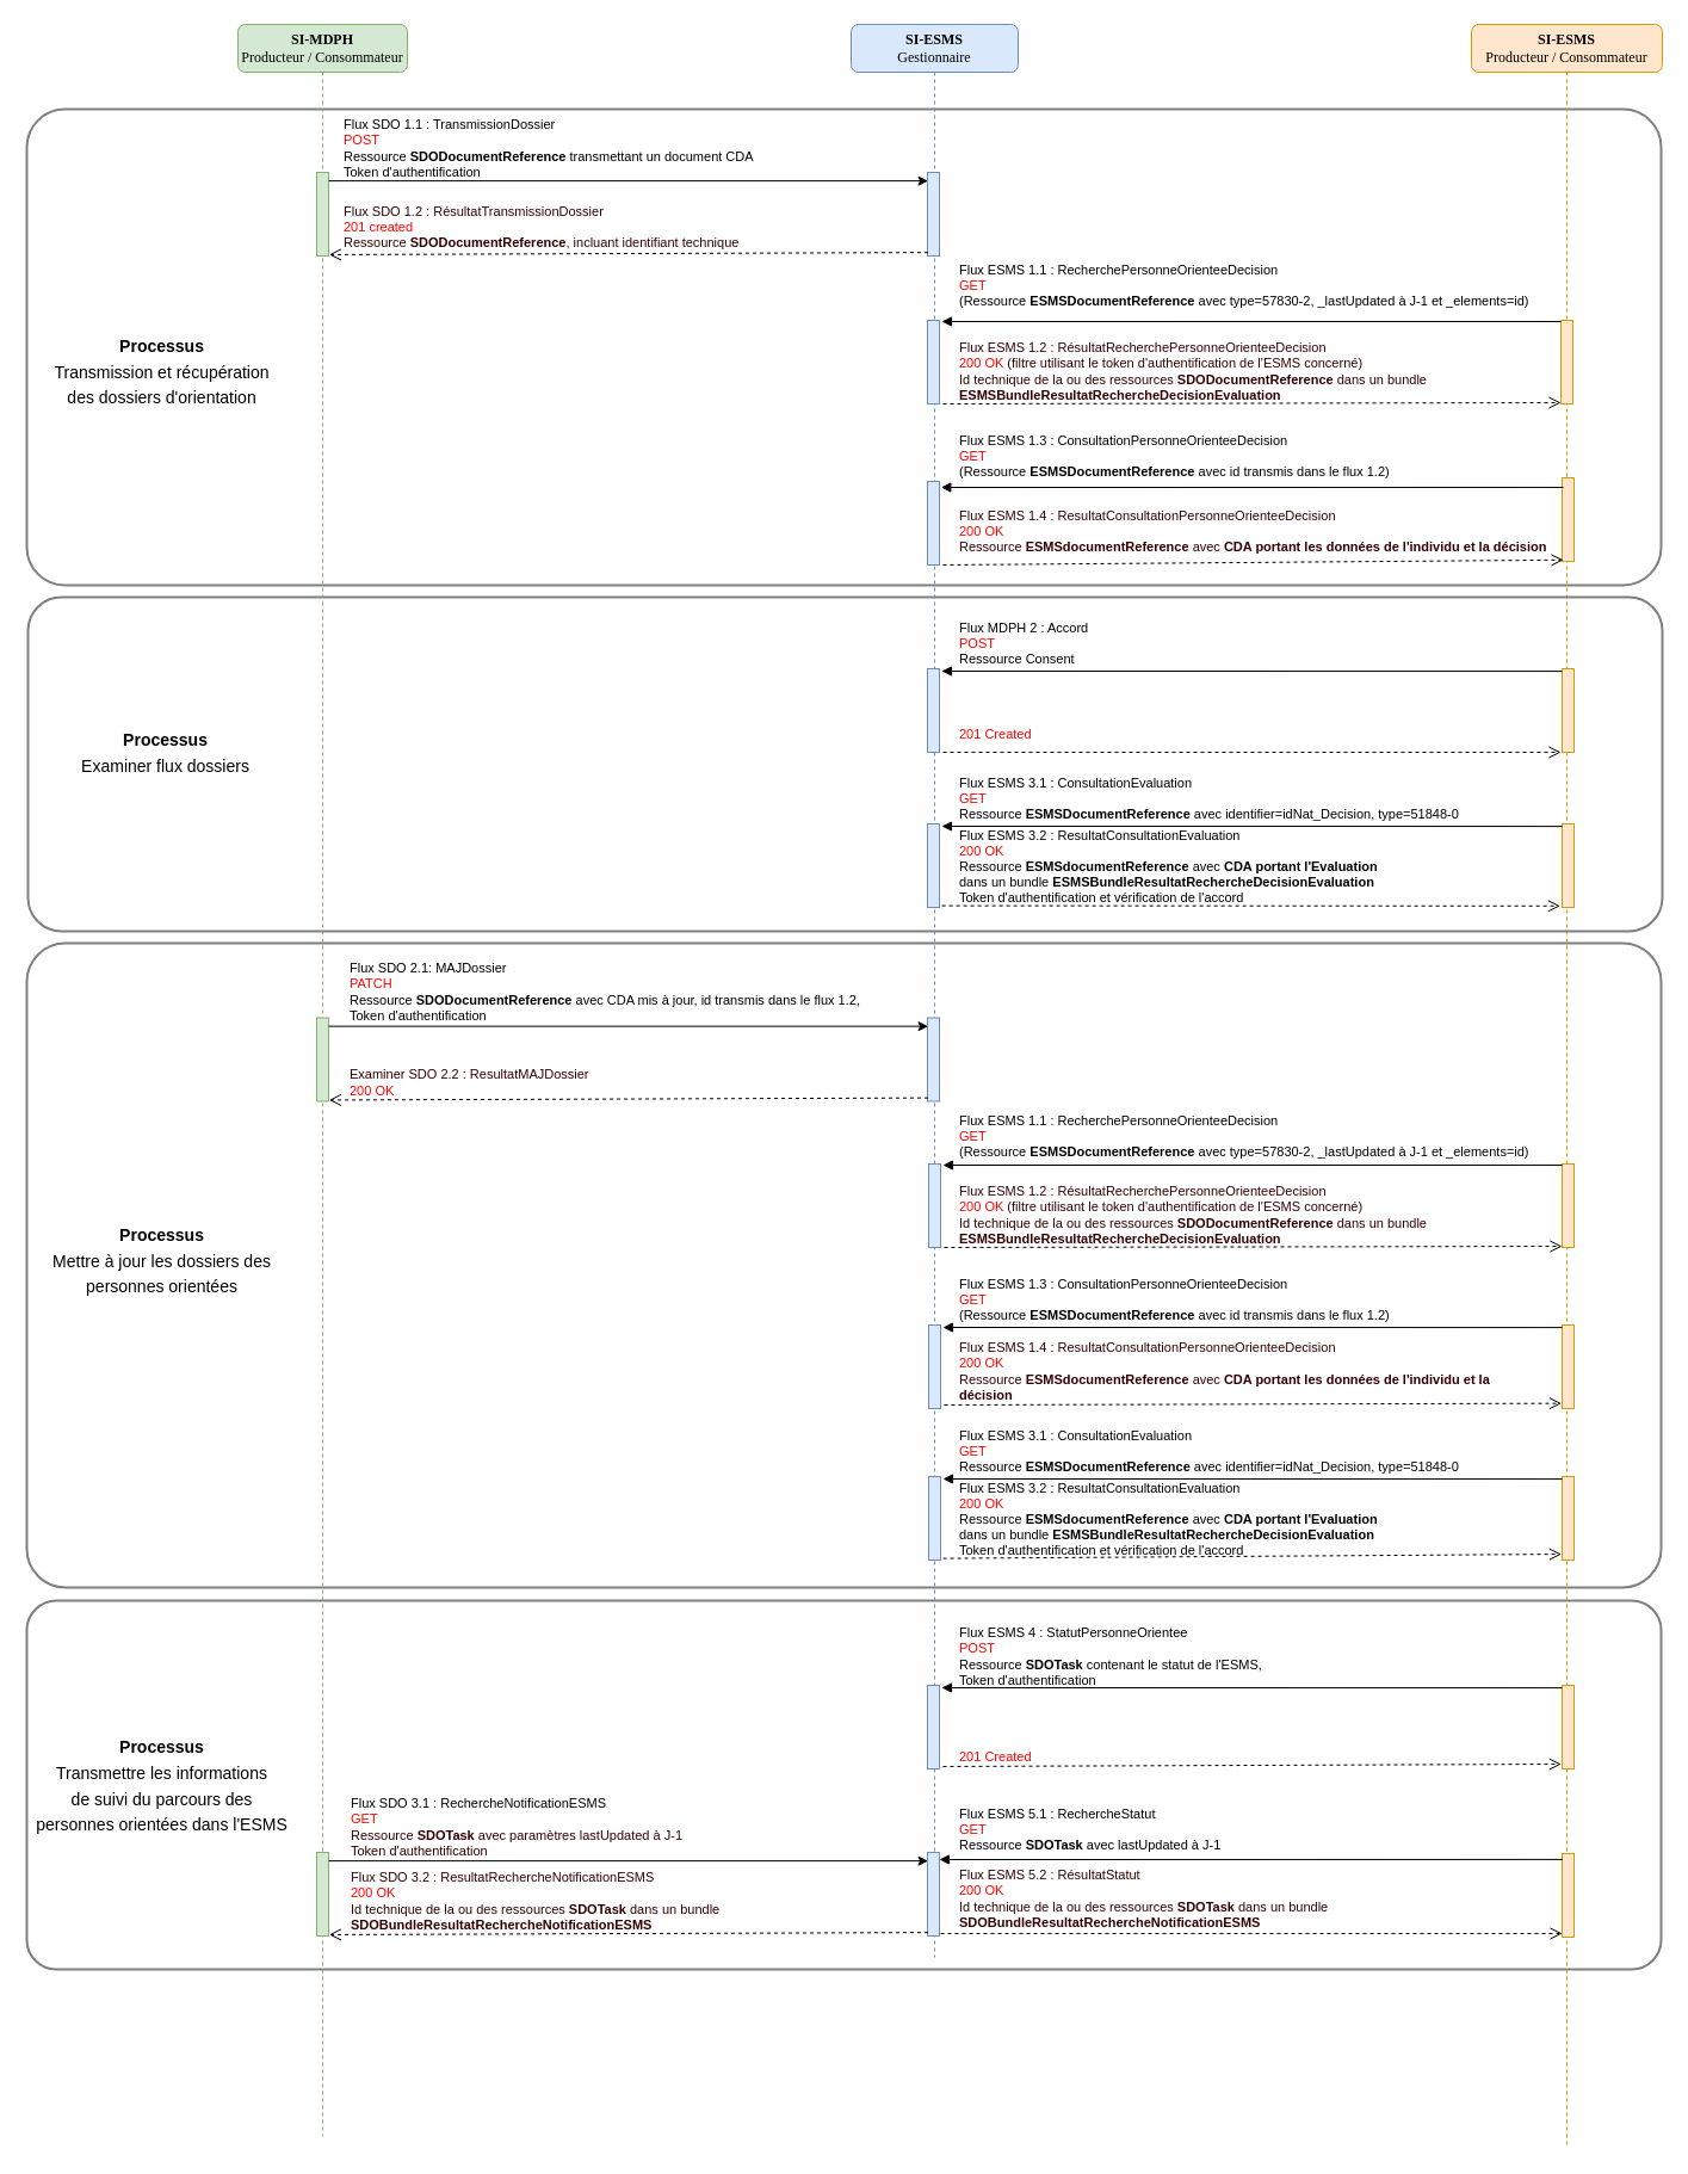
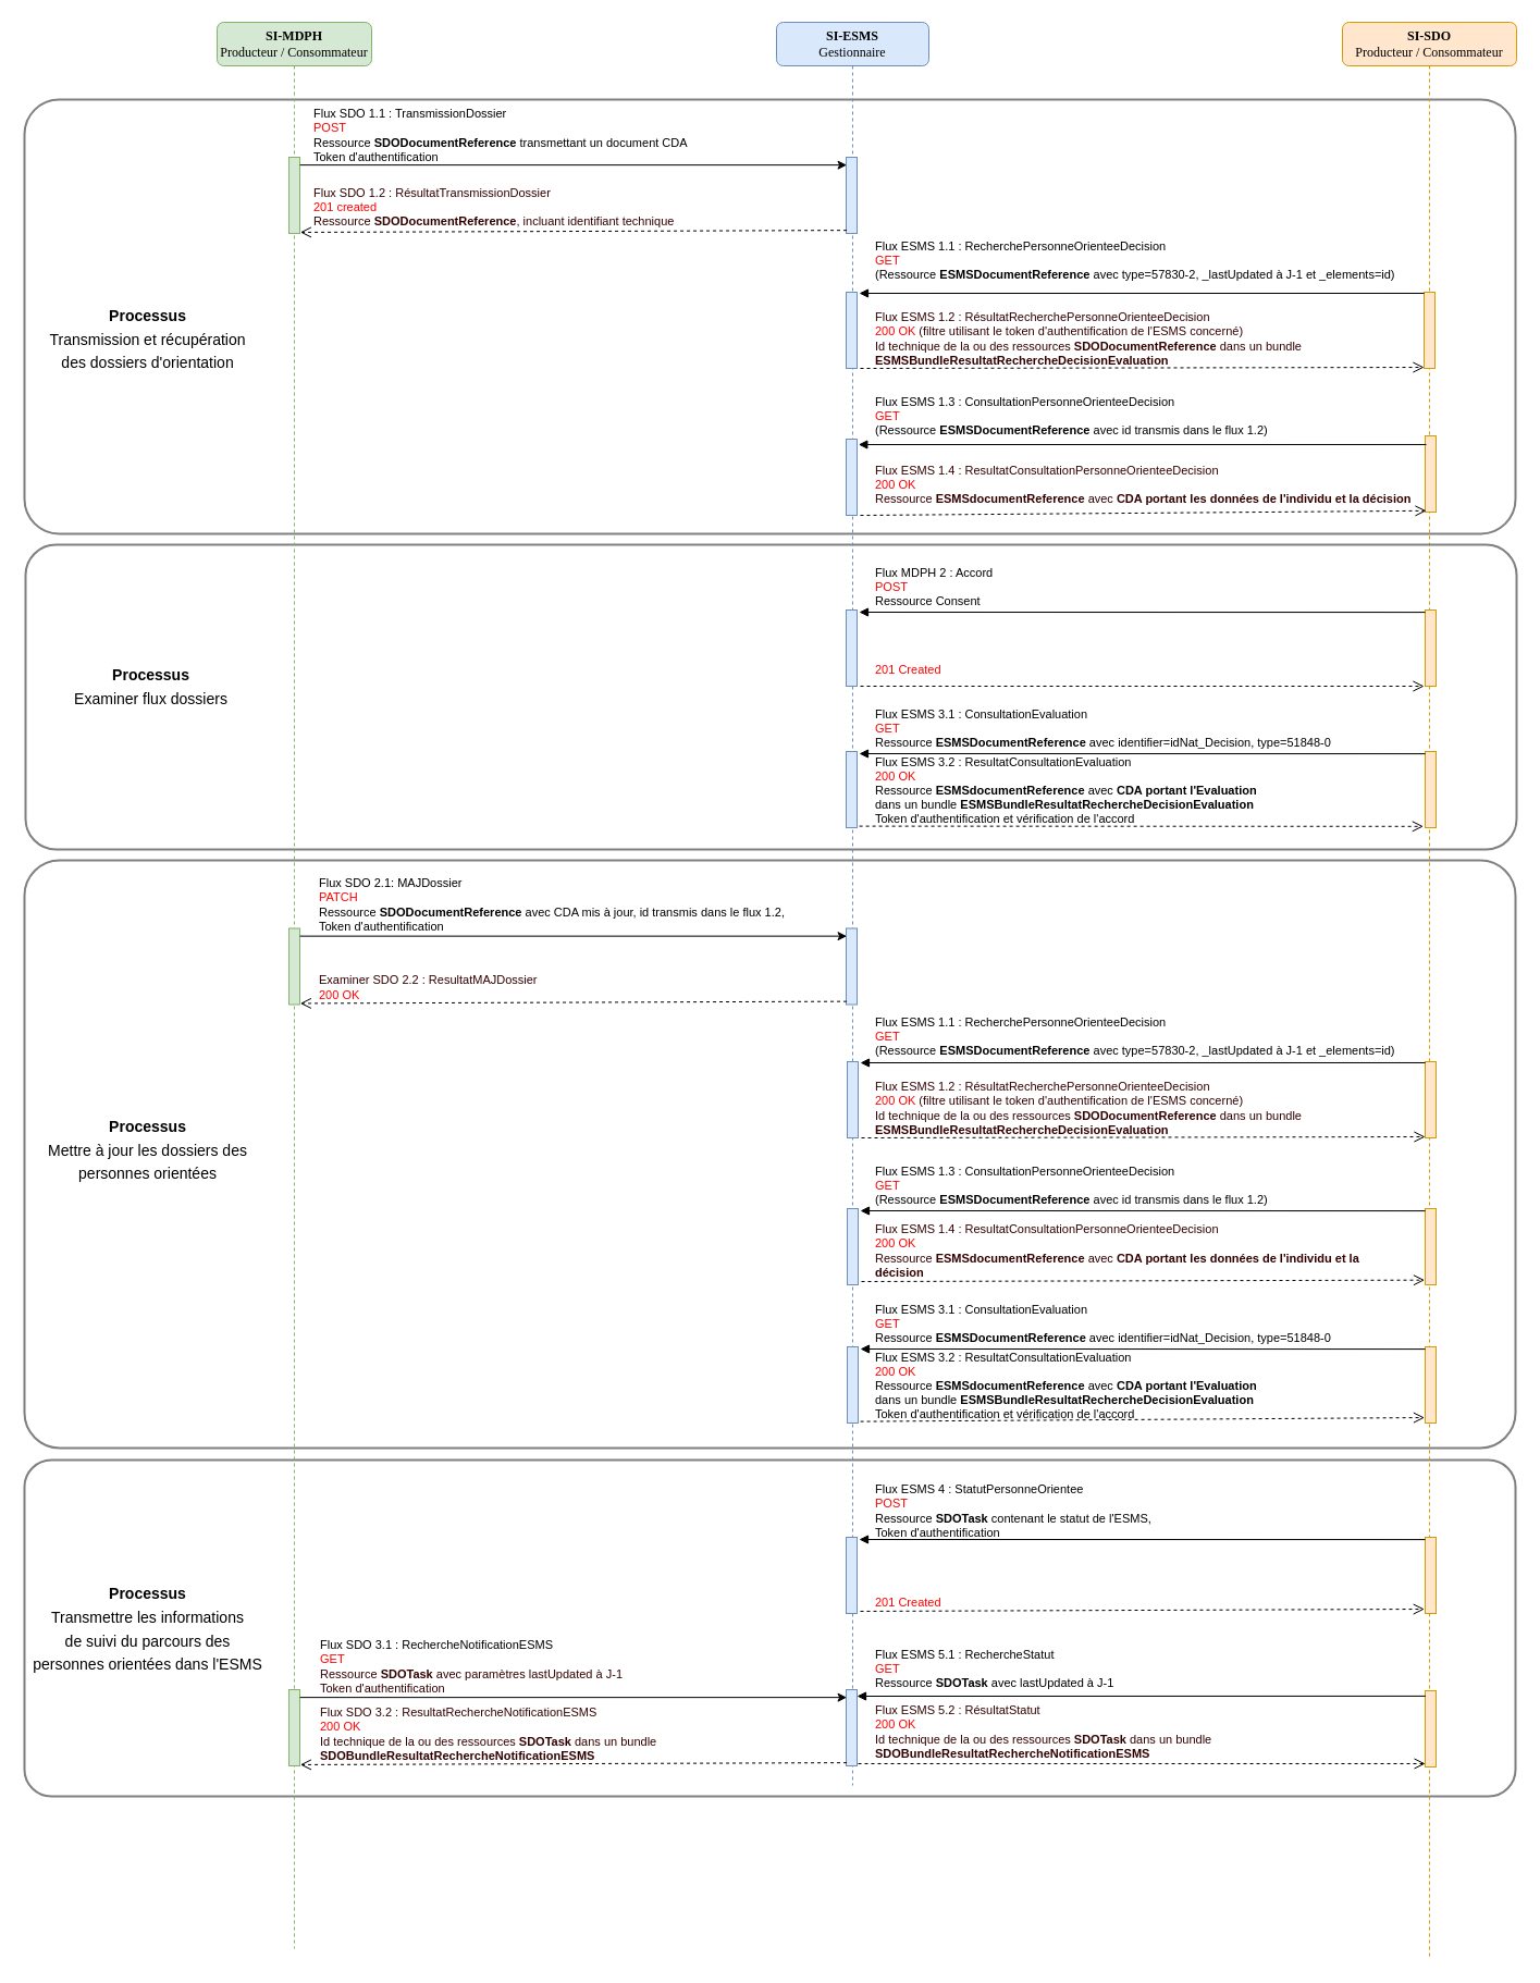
- <mxCell id="5" value="&lt;b&gt;SI-ESMS&lt;/b&gt;&lt;br&gt;Producteur / Consommateur" style="shape=umlLifeline;perimeter=lifelinePerimeter;whiteSpace=wrap;html=1;container=1;collapsible=0;recursiveResize=0;outlineConnect=0;rounded=1;shadow=0;comic=0;labelBackgroundColor=none;strokeWidth=1;fontFamily=Verdana;fontSize=12;align=center;fillColor=#ffe6cc;strokeColor=#d79b00;" parent="1" vertex="1"><mxGeometry x="1233" y="20" width="160" height="1780" as="geometry" /></mxCell>
+ <mxCell id="5" value="&lt;b&gt;SI-SDO&lt;/b&gt;&lt;br&gt;Producteur / Consommateur" style="shape=umlLifeline;perimeter=lifelinePerimeter;whiteSpace=wrap;html=1;container=1;collapsible=0;recursiveResize=0;outlineConnect=0;rounded=1;shadow=0;comic=0;labelBackgroundColor=none;strokeWidth=1;fontFamily=Verdana;fontSize=12;align=center;fillColor=#ffe6cc;strokeColor=#d79b00;" parent="1" vertex="1"><mxGeometry x="1233" y="20" width="160" height="1780" as="geometry" /></mxCell>
